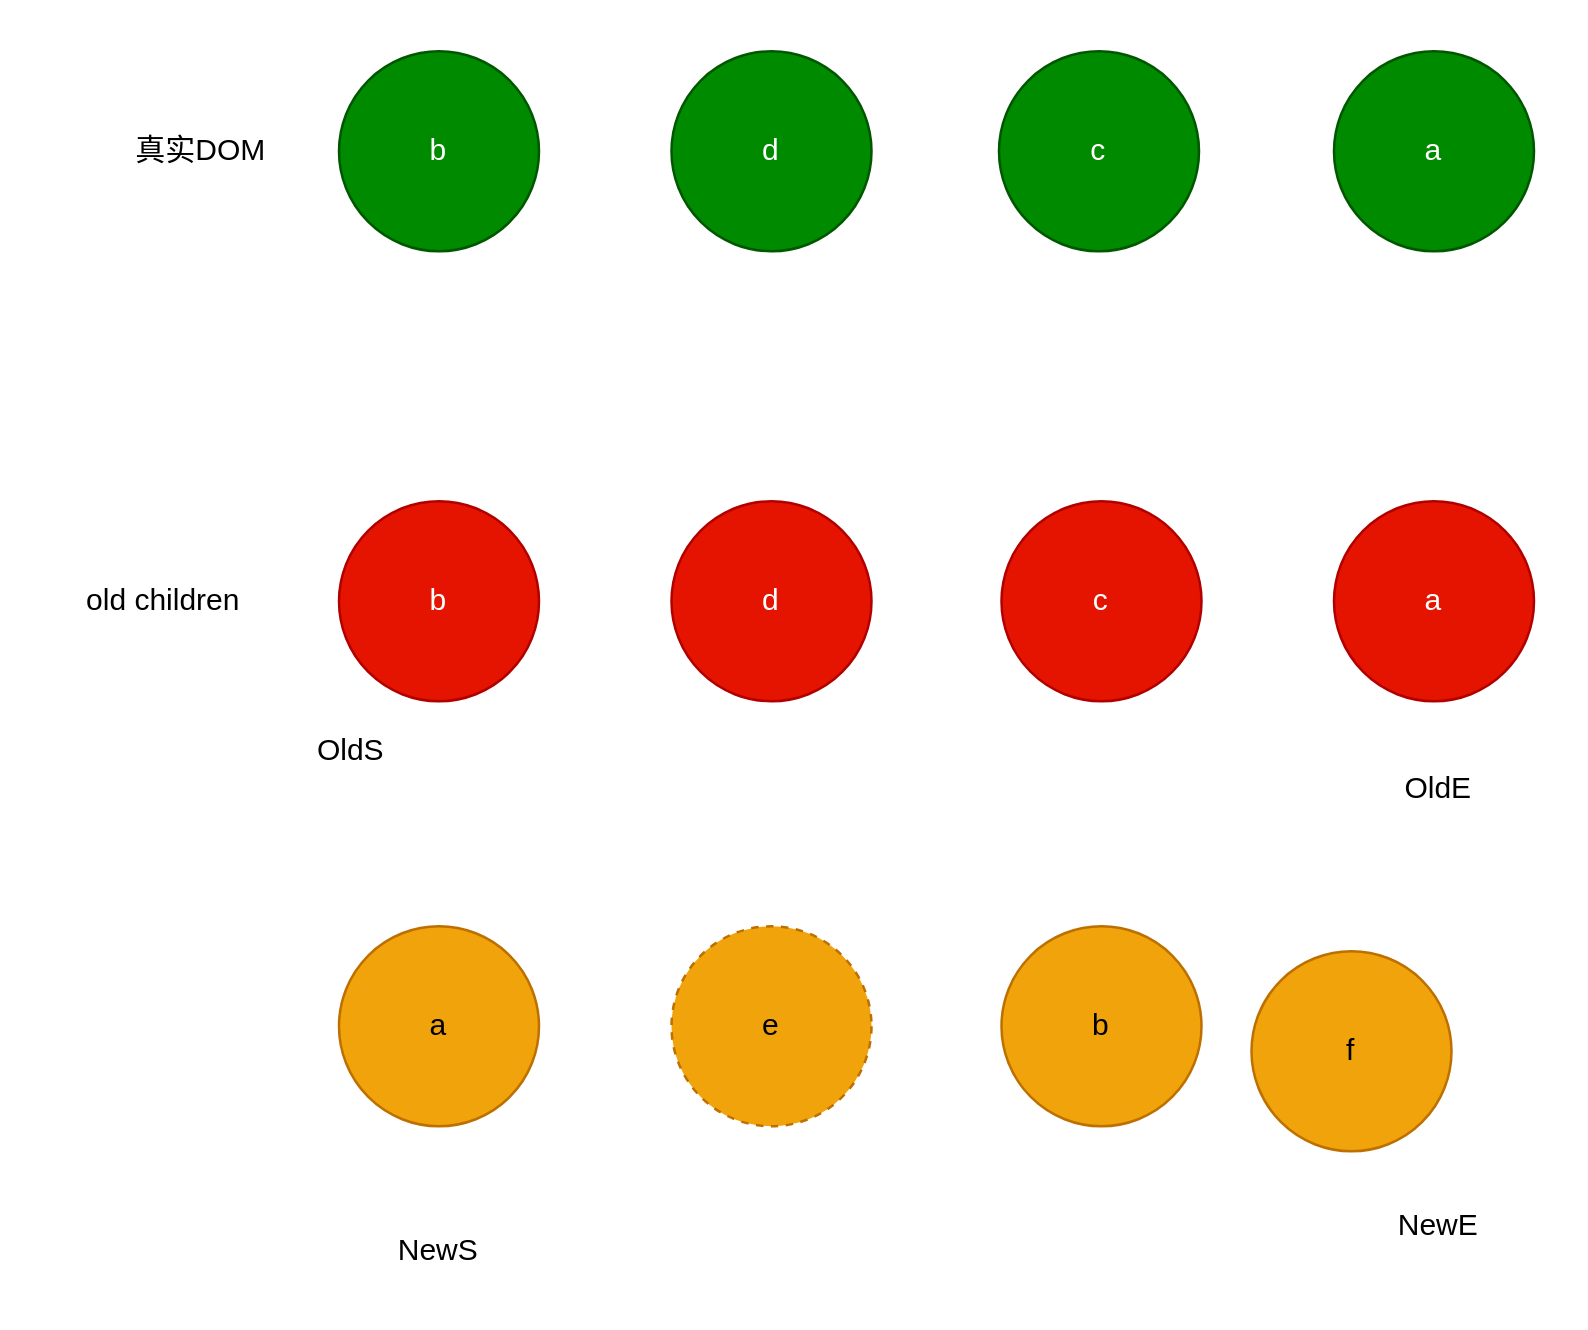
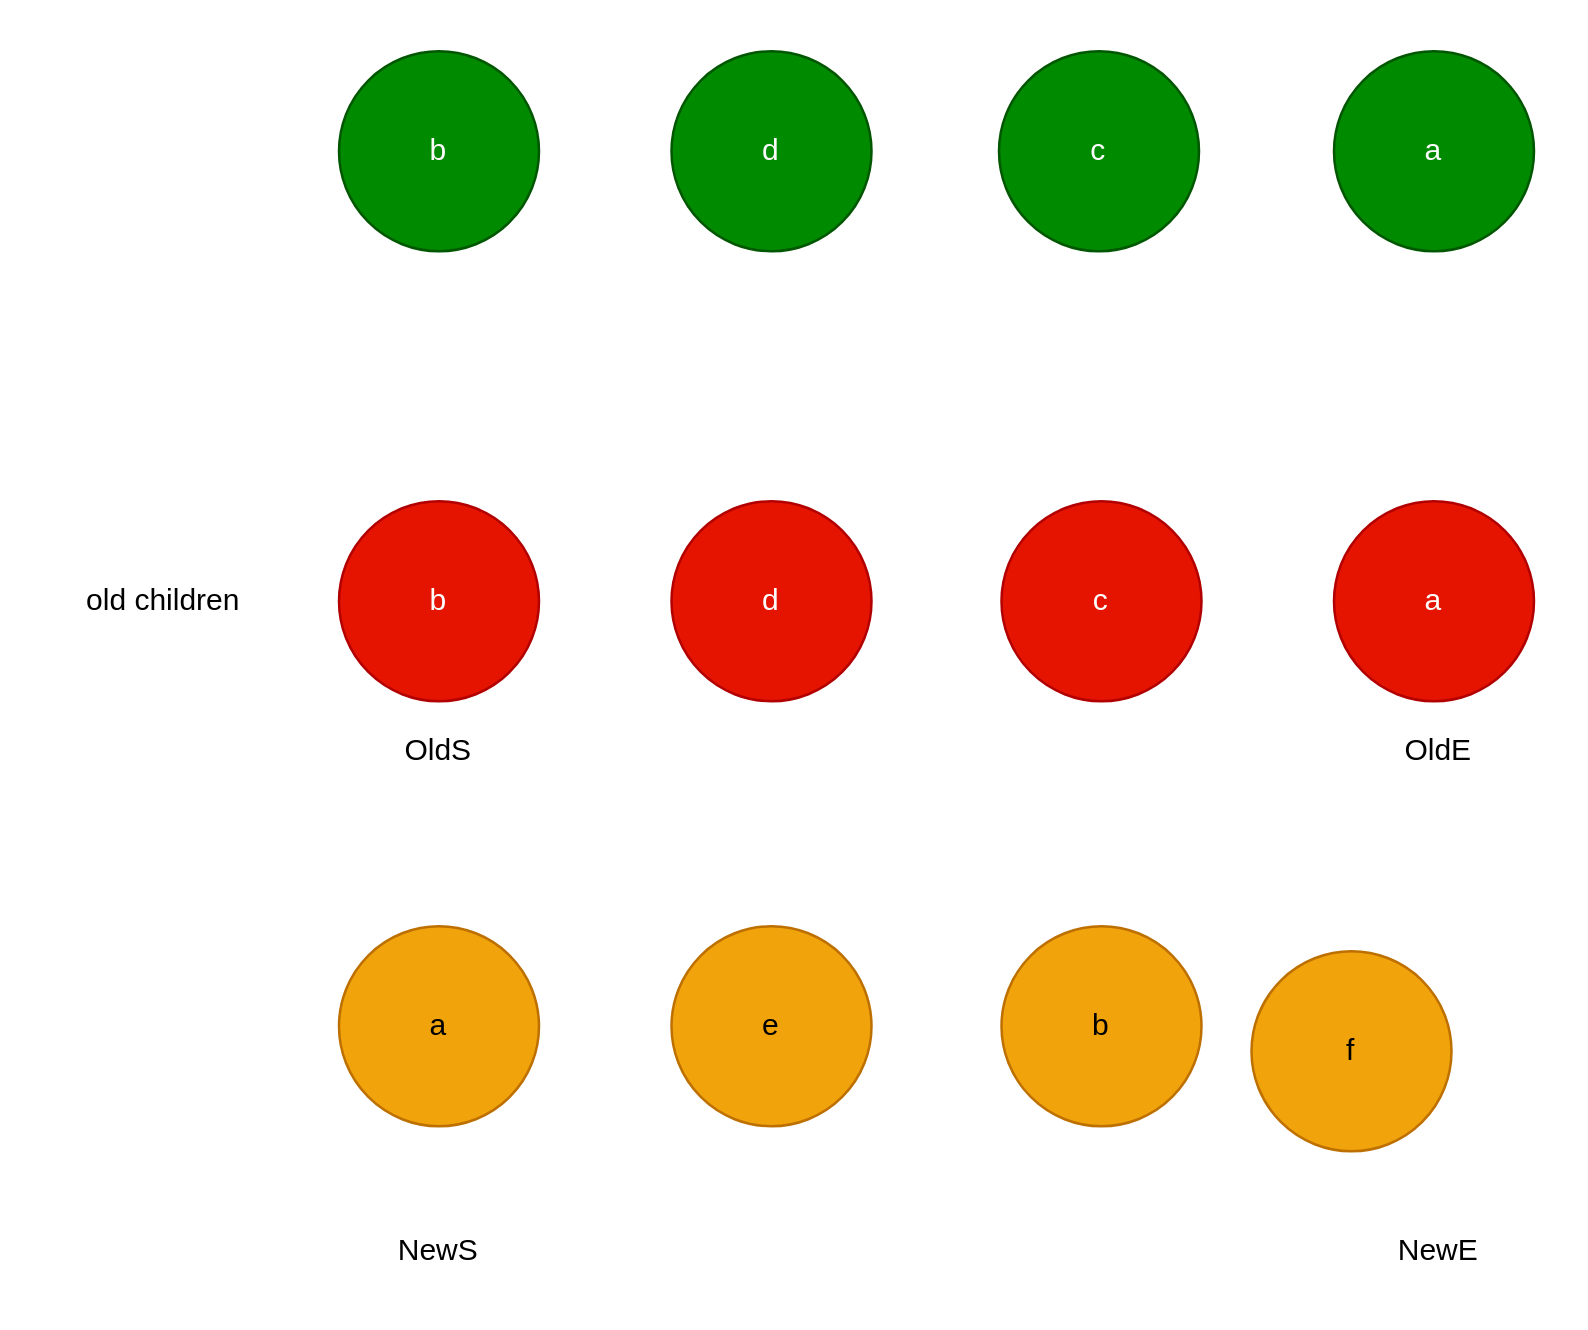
- <mxCell id="18" value="真实DOM" style="text;html=1;strokeColor=none;fillColor=none;align=center;verticalAlign=middle;whiteSpace=wrap;rounded=0;" vertex="1" parent="1"><mxGeometry x="45" y="45" width="70" height="30" as="geometry" /></mxCell>
- <mxCell id="13" value="OldS" style="text;html=1;strokeColor=none;fillColor=none;align=center;verticalAlign=middle;whiteSpace=wrap;rounded=0;" parent="1" vertex="1"><mxGeometry x="120" y="290" width="40" height="20" as="geometry" /></mxCell>
+ <mxCell id="13" value="OldS" style="text;html=1;strokeColor=none;fillColor=none;align=center;verticalAlign=middle;whiteSpace=wrap;rounded=0;" parent="1" vertex="1"><mxGeometry x="155" y="290" width="40" height="20" as="geometry" /></mxCell>
- <mxCell id="14" value="OldE" style="text;html=1;strokeColor=none;fillColor=none;align=center;verticalAlign=middle;whiteSpace=wrap;rounded=0;" parent="1" vertex="1"><mxGeometry x="555" y="305" width="40" height="20" as="geometry" /></mxCell>
+ <mxCell id="14" value="OldE" style="text;html=1;strokeColor=none;fillColor=none;align=center;verticalAlign=middle;whiteSpace=wrap;rounded=0;" parent="1" vertex="1"><mxGeometry x="555" y="290" width="40" height="20" as="geometry" /></mxCell>
- <mxCell id="11" value="e" style="ellipse;whiteSpace=wrap;html=1;aspect=fixed;fillColor=#f0a30a;strokeColor=#BD7000;fontColor=#000000;dashed=1;" parent="1" vertex="1"><mxGeometry x="268" y="370" width="80" height="80" as="geometry" /></mxCell>
+ <mxCell id="11" value="e" style="ellipse;whiteSpace=wrap;html=1;aspect=fixed;fillColor=#f0a30a;strokeColor=#BD7000;fontColor=#000000;" parent="1" vertex="1"><mxGeometry x="268" y="370" width="80" height="80" as="geometry" /></mxCell>
- <mxCell id="15" value="NewE" style="text;html=1;strokeColor=none;fillColor=none;align=center;verticalAlign=middle;whiteSpace=wrap;rounded=0;" parent="1" vertex="1"><mxGeometry x="555" y="480" width="40" height="20" as="geometry" /></mxCell>
+ <mxCell id="15" value="NewE" style="text;html=1;strokeColor=none;fillColor=none;align=center;verticalAlign=middle;whiteSpace=wrap;rounded=0;" parent="1" vertex="1"><mxGeometry x="555" y="490" width="40" height="20" as="geometry" /></mxCell>
